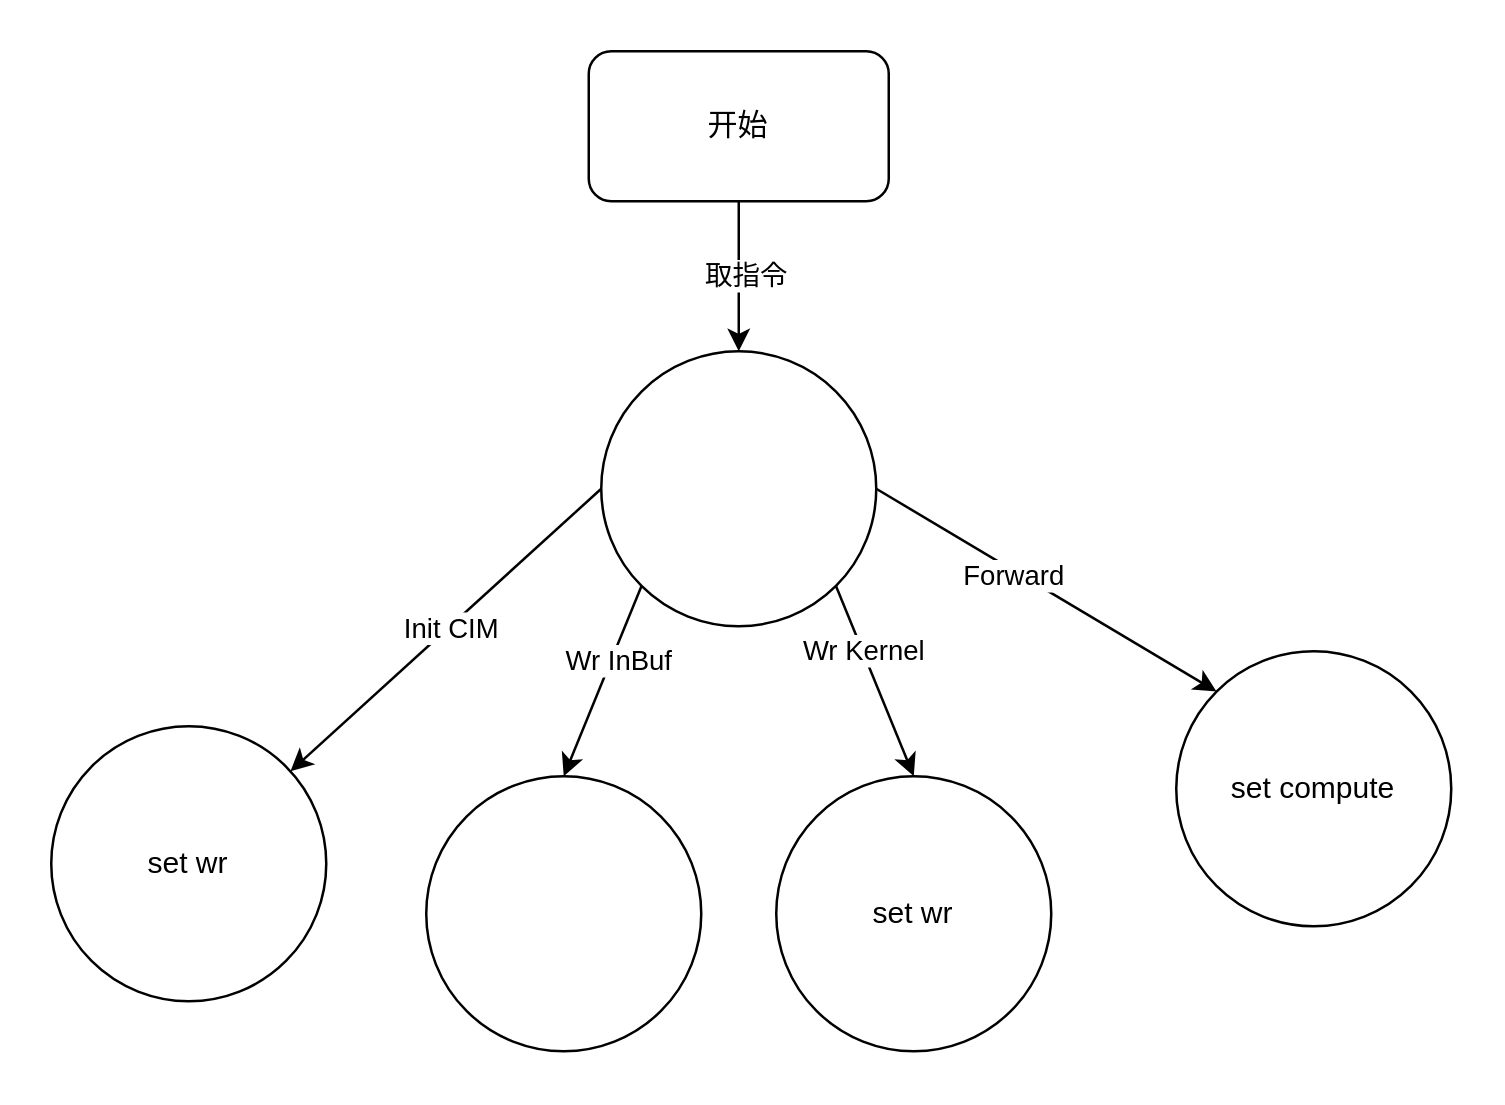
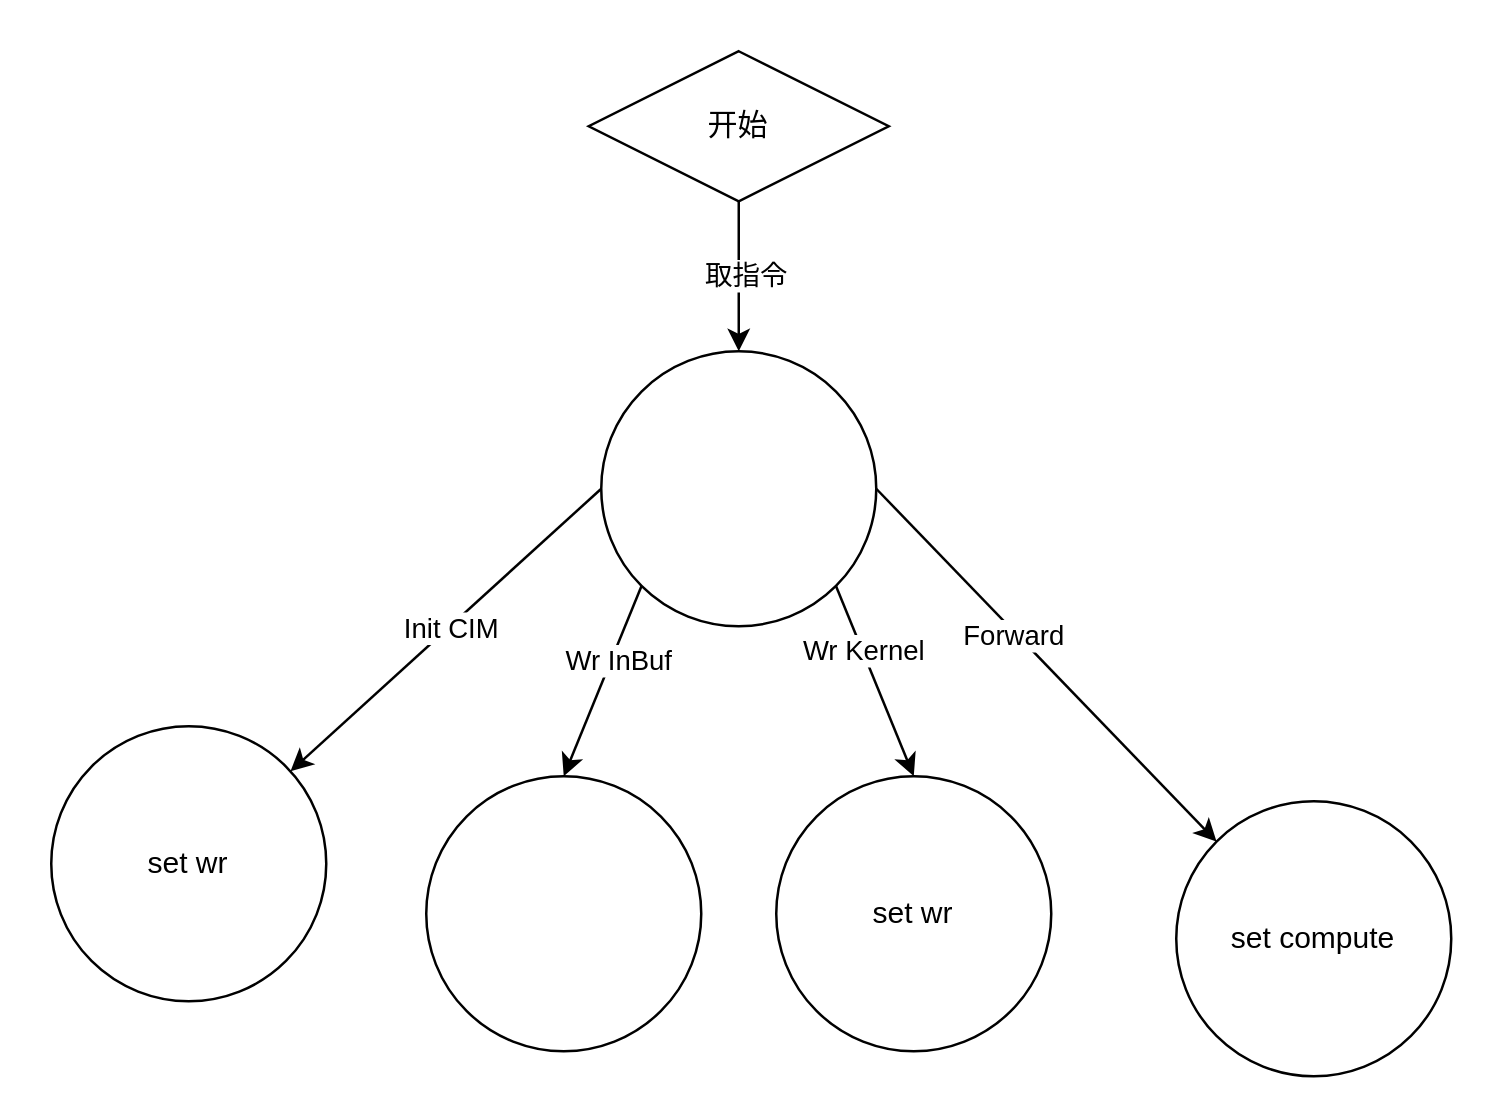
- <mxCell id="5" value="开始" style="rounded=1;whiteSpace=wrap;html=1;" vertex="1" parent="1"><mxGeometry x="235" y="20" width="120" height="60" as="geometry" /></mxCell>
+ <mxCell id="5" value="开始" style="rhombus;whiteSpace=wrap;html=1;" vertex="1" parent="1"><mxGeometry x="235" y="20" width="120" height="60" as="geometry" /></mxCell>
- <mxCell id="15" value="set compute" style="ellipse;whiteSpace=wrap;html=1;aspect=fixed;" vertex="1" parent="1"><mxGeometry x="470" y="260" width="110" height="110" as="geometry" /></mxCell>
+ <mxCell id="15" value="set compute" style="ellipse;whiteSpace=wrap;html=1;aspect=fixed;" vertex="1" parent="1"><mxGeometry x="470" y="320" width="110" height="110" as="geometry" /></mxCell>
